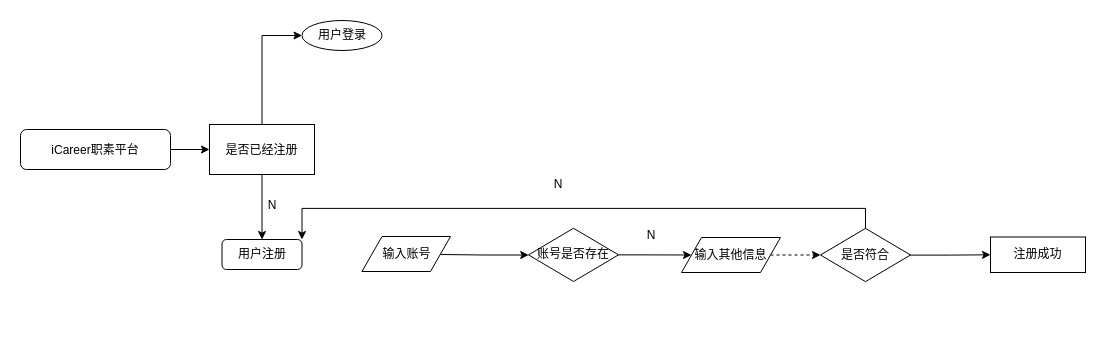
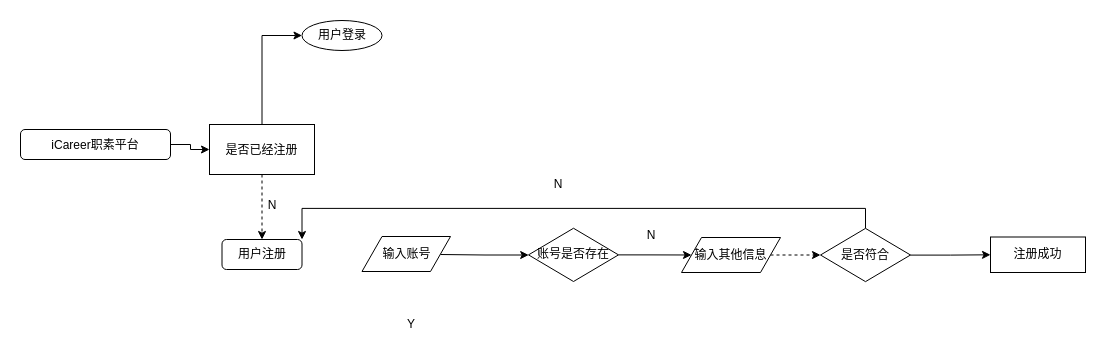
- <mxCell id="3" value="&lt;font style=&quot;font-size: 12px; font-weight: normal;&quot;&gt;iCareer职素平台&lt;/font&gt;" style="rounded=1;whiteSpace=wrap;html=1;fontStyle=1;fontSize=14;" vertex="1" parent="1"><mxGeometry x="20" y="129" width="150" height="40" as="geometry" /></mxCell>
+ <mxCell id="3" value="&lt;font style=&quot;font-size: 12px; font-weight: normal;&quot;&gt;iCareer职素平台&lt;/font&gt;" style="rounded=1;whiteSpace=wrap;html=1;fontStyle=1;fontSize=14;" vertex="1" parent="1"><mxGeometry x="20" y="129" width="150" height="30" as="geometry" /></mxCell>
- <mxCell id="4" style="edgeStyle=orthogonalEdgeStyle;rounded=0;orthogonalLoop=1;jettySize=auto;html=1;exitX=0.5;exitY=1;exitDx=0;exitDy=0;entryX=0.5;entryY=0;entryDx=0;entryDy=0;" edge="1" parent="1" source="6" target="7"><mxGeometry relative="1" as="geometry" /></mxCell>
+ <mxCell id="4" style="edgeStyle=orthogonalEdgeStyle;rounded=0;orthogonalLoop=1;jettySize=auto;html=1;exitX=0.5;exitY=1;exitDx=0;exitDy=0;entryX=0.5;entryY=0;entryDx=0;entryDy=0;dashed=1;" edge="1" parent="1" source="6" target="7"><mxGeometry relative="1" as="geometry" /></mxCell>
+ <mxCell id="9" value="Y" style="text;html=1;strokeColor=none;fillColor=none;align=center;verticalAlign=middle;whiteSpace=wrap;rounded=0;" vertex="1" parent="1"><mxGeometry x="380.5" y="309" width="60" height="30" as="geometry" /></mxCell>
